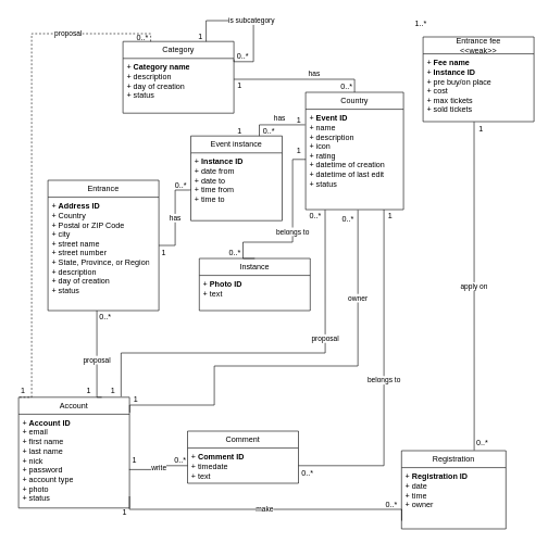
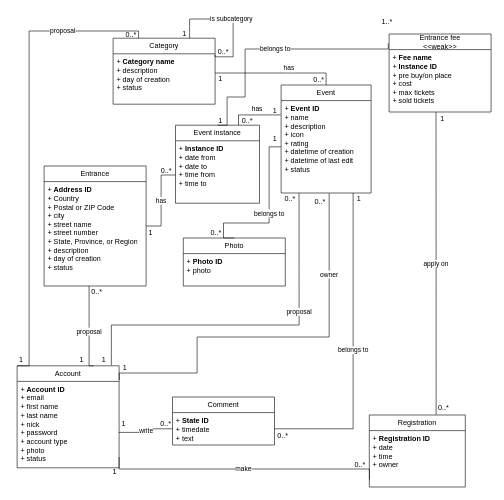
+ <mxCell id="6" value="belongs to" style="edgeStyle=orthogonalEdgeStyle;rounded=0;orthogonalLoop=1;jettySize=auto;html=1;exitX=-0.008;exitY=0.12;exitDx=0;exitDy=0;endArrow=none;endFill=0;exitPerimeter=0;entryX=0.5;entryY=0;entryDx=0;entryDy=0;" parent="1" source="7" target="53" edge="1"><mxGeometry x="-0.059" relative="1" as="geometry"><mxPoint as="offset" /><mxPoint x="428" y="71" as="targetPoint" /><Array as="points"><mxPoint x="647" y="81" /><mxPoint x="408" y="81" /><mxPoint x="408" y="161" /><mxPoint x="378" y="161" /><mxPoint x="378" y="208" /></Array></mxGeometry></mxCell>
- <mxCell id="2" value="Country" style="swimlane;fontStyle=0;childLayout=stackLayout;horizontal=1;startSize=26;fillColor=none;horizontalStack=0;resizeParent=1;resizeParentMax=0;resizeLast=0;collapsible=1;marginBottom=0;whiteSpace=wrap;html=1;" parent="1" vertex="1"><mxGeometry x="468" y="141" width="150" height="180" as="geometry"><mxRectangle x="110" y="140" width="70" height="30" as="alternateBounds" /></mxGeometry></mxCell>
+ <mxCell id="2" value="Event" style="swimlane;fontStyle=0;childLayout=stackLayout;horizontal=1;startSize=26;fillColor=none;horizontalStack=0;resizeParent=1;resizeParentMax=0;resizeLast=0;collapsible=1;marginBottom=0;whiteSpace=wrap;html=1;" parent="1" vertex="1"><mxGeometry x="468" y="141" width="150" height="180" as="geometry"><mxRectangle x="110" y="140" width="70" height="30" as="alternateBounds" /></mxGeometry></mxCell>
- <mxCell id="11" value="proposal" style="edgeStyle=orthogonalEdgeStyle;rounded=0;orthogonalLoop=1;jettySize=auto;html=1;exitX=0.25;exitY=0;exitDx=0;exitDy=0;entryX=0;entryY=0;entryDx=0;entryDy=0;endArrow=none;endFill=0;dashed=1;" parent="1" source="12" target="16" edge="1"><mxGeometry x="-0.644" relative="1" as="geometry"><Array as="points"><mxPoint x="231" y="51" /><mxPoint x="48" y="51" /><mxPoint x="48" y="609" /></Array><mxPoint as="offset" /></mxGeometry></mxCell>
+ <mxCell id="11" value="proposal" style="edgeStyle=orthogonalEdgeStyle;rounded=0;orthogonalLoop=1;jettySize=auto;html=1;exitX=0.25;exitY=0;exitDx=0;exitDy=0;entryX=0;entryY=0;entryDx=0;entryDy=0;endArrow=none;endFill=0;" parent="1" source="12" target="16" edge="1"><mxGeometry x="-0.644" relative="1" as="geometry"><Array as="points"><mxPoint x="231" y="51" /><mxPoint x="48" y="51" /><mxPoint x="48" y="609" /></Array><mxPoint as="offset" /></mxGeometry></mxCell>
- <mxCell id="9" value="Instance" style="swimlane;fontStyle=0;childLayout=stackLayout;horizontal=1;startSize=26;fillColor=none;horizontalStack=0;resizeParent=1;resizeParentMax=0;resizeLast=0;collapsible=1;marginBottom=0;whiteSpace=wrap;html=1;" parent="1" vertex="1"><mxGeometry x="305" y="396" width="170" height="80" as="geometry" /></mxCell>
+ <mxCell id="9" value="Photo" style="swimlane;fontStyle=0;childLayout=stackLayout;horizontal=1;startSize=26;fillColor=none;horizontalStack=0;resizeParent=1;resizeParentMax=0;resizeLast=0;collapsible=1;marginBottom=0;whiteSpace=wrap;html=1;" parent="1" vertex="1"><mxGeometry x="305" y="396" width="170" height="80" as="geometry" /></mxCell>
- <mxCell id="10" value="+ &lt;b&gt;Photo ID&lt;/b&gt;&lt;br&gt;+ text" style="text;strokeColor=none;fillColor=none;align=left;verticalAlign=top;spacingLeft=4;spacingRight=4;overflow=hidden;rotatable=0;points=[[0,0.5],[1,0.5]];portConstraint=eastwest;whiteSpace=wrap;html=1;" parent="9" vertex="1"><mxGeometry y="26" width="170" height="54" as="geometry" /></mxCell>
+ <mxCell id="10" value="+ &lt;b&gt;Photo ID&lt;/b&gt;&lt;br&gt;+ photo" style="text;strokeColor=none;fillColor=none;align=left;verticalAlign=top;spacingLeft=4;spacingRight=4;overflow=hidden;rotatable=0;points=[[0,0.5],[1,0.5]];portConstraint=eastwest;whiteSpace=wrap;html=1;" parent="9" vertex="1"><mxGeometry y="26" width="170" height="54" as="geometry" /></mxCell>
- <mxCell id="39" value="+ &lt;b&gt;Comment&lt;/b&gt;&amp;nbsp;&lt;b&gt;ID&lt;/b&gt;&lt;br&gt;+ timedate&lt;br&gt;+ text" style="text;strokeColor=none;fillColor=none;align=left;verticalAlign=top;spacingLeft=4;spacingRight=4;overflow=hidden;rotatable=0;points=[[0,0.5],[1,0.5]];portConstraint=eastwest;whiteSpace=wrap;html=1;" parent="38" vertex="1"><mxGeometry y="26" width="170" height="54" as="geometry" /></mxCell>
+ <mxCell id="39" value="+ &lt;b&gt;State&lt;/b&gt;&amp;nbsp;&lt;b&gt;ID&lt;/b&gt;&lt;br&gt;+ timedate&lt;br&gt;+ text" style="text;strokeColor=none;fillColor=none;align=left;verticalAlign=top;spacingLeft=4;spacingRight=4;overflow=hidden;rotatable=0;points=[[0,0.5],[1,0.5]];portConstraint=eastwest;whiteSpace=wrap;html=1;" parent="38" vertex="1"><mxGeometry y="26" width="170" height="54" as="geometry" /></mxCell>
